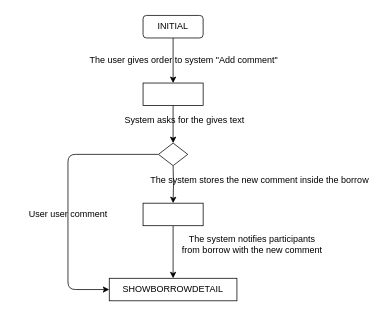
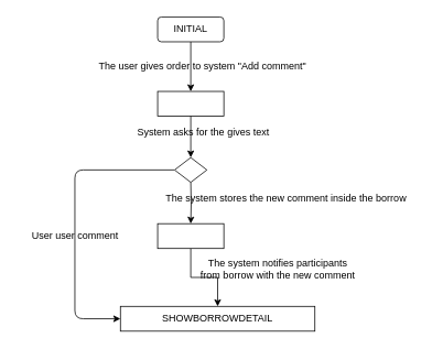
- <mxCell id="14" value="SHOWBORROWDETAIL" style="rounded=0;whiteSpace=wrap;html=1;" parent="1" vertex="1"><mxGeometry x="145" y="370" width="170" height="30" as="geometry" /></mxCell>
+ <mxCell id="14" value="SHOWBORROWDETAIL" style="rounded=0;whiteSpace=wrap;html=1;" parent="1" vertex="1"><mxGeometry x="145" y="370" width="235" height="30" as="geometry" /></mxCell>
